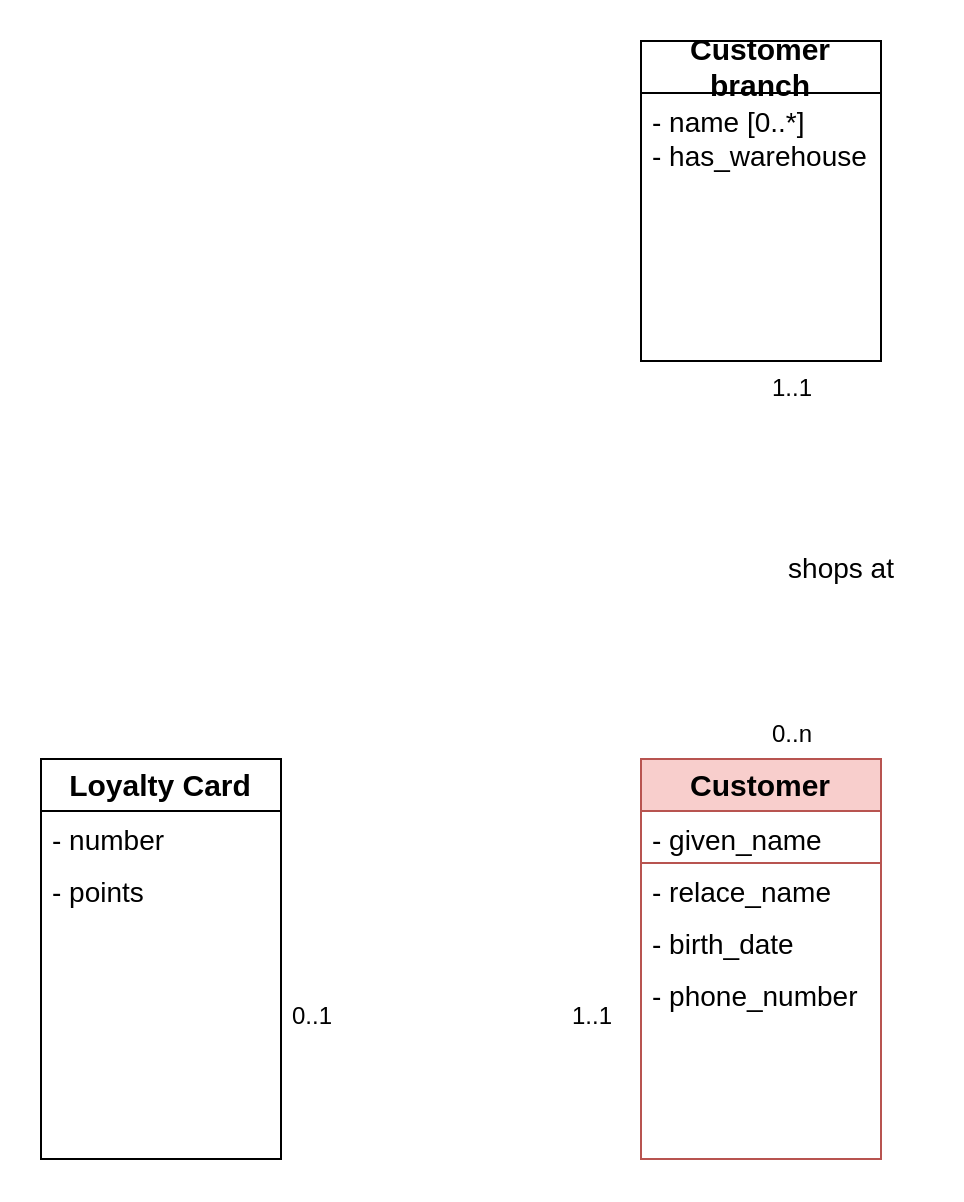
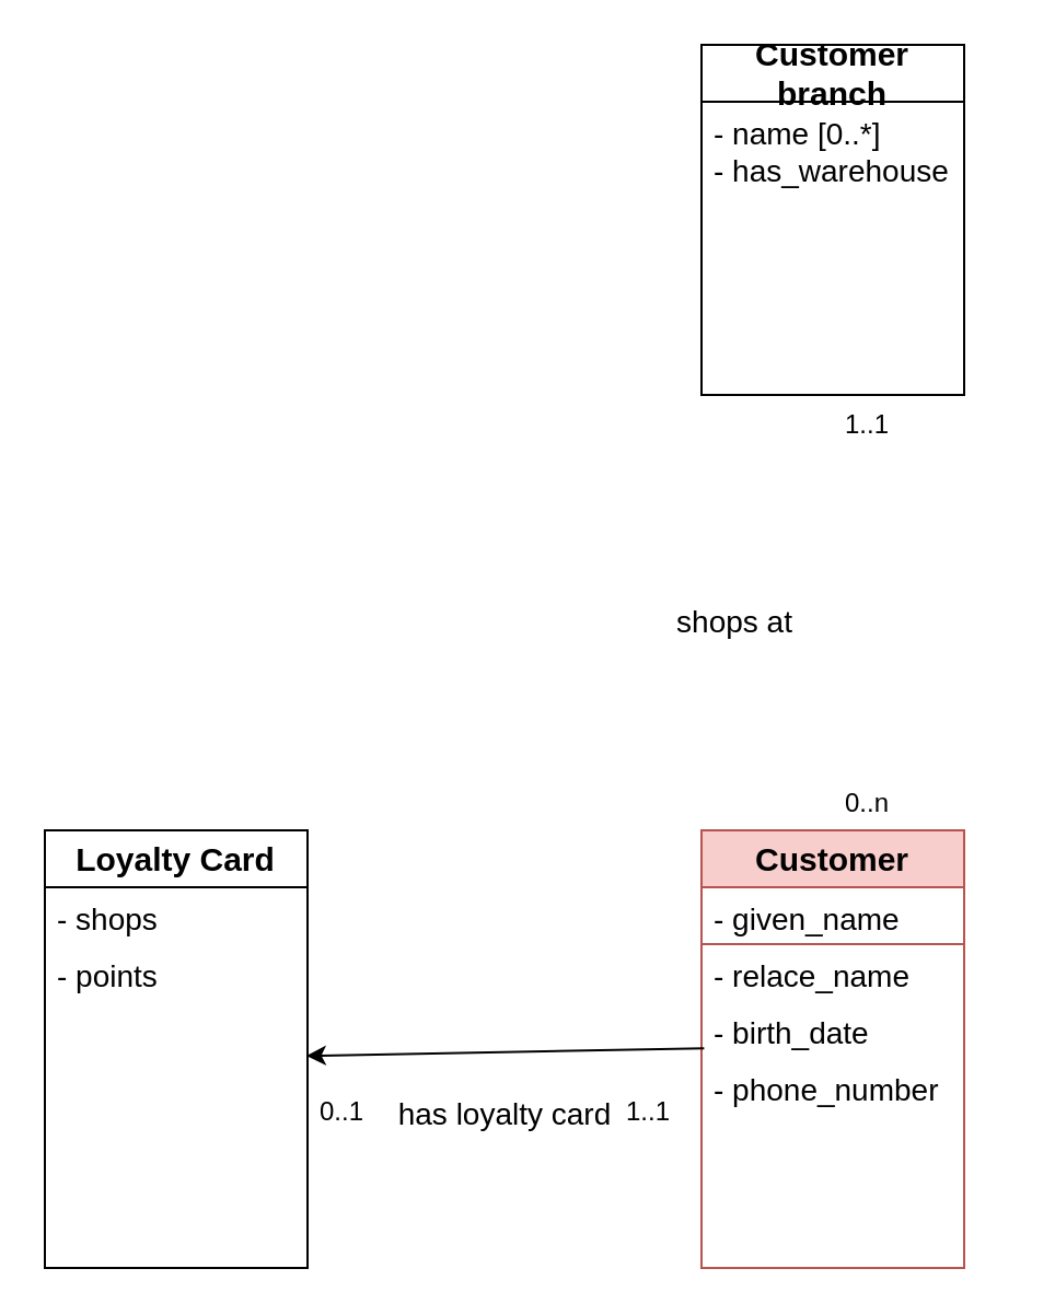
- <mxCell id="11" value="shops at" style="text;align=center;fontStyle=0;verticalAlign=middle;spacingLeft=3;spacingRight=3;strokeColor=none;rotatable=0;points=[[0,0.5],[1,0.5]];portConstraint=eastwest;html=1;fontSize=14;" vertex="1" parent="1"><mxGeometry x="380" y="271" width="80" height="26" as="geometry" /></mxCell>
+ <mxCell id="11" value="shops at" style="text;align=center;fontStyle=0;verticalAlign=middle;spacingLeft=3;spacingRight=3;strokeColor=none;rotatable=0;points=[[0,0.5],[1,0.5]];portConstraint=eastwest;html=1;fontSize=14;" vertex="1" parent="1"><mxGeometry x="295" y="271" width="80" height="26" as="geometry" /></mxCell>
- <mxCell id="13" value="-&amp;nbsp;number" style="text;strokeColor=none;fillColor=none;align=left;verticalAlign=top;spacingLeft=4;spacingRight=4;overflow=hidden;rotatable=0;points=[[0,0.5],[1,0.5]];portConstraint=eastwest;whiteSpace=wrap;html=1;fontSize=14;" vertex="1" parent="12"><mxGeometry y="26" width="120" height="26" as="geometry" /></mxCell>
+ <mxCell id="13" value="-&amp;nbsp;shops" style="text;strokeColor=none;fillColor=none;align=left;verticalAlign=top;spacingLeft=4;spacingRight=4;overflow=hidden;rotatable=0;points=[[0,0.5],[1,0.5]];portConstraint=eastwest;whiteSpace=wrap;html=1;fontSize=14;" vertex="1" parent="12"><mxGeometry y="26" width="120" height="26" as="geometry" /></mxCell>
+ <mxCell id="18" value="" style="endArrow=classic;html=1;rounded=0;entryX=0.995;entryY=0.345;entryDx=0;entryDy=0;entryPerimeter=0;exitX=0.01;exitY=-0.046;exitDx=0;exitDy=0;exitPerimeter=0;" edge="1" parent="1" source="8" target="14"><mxGeometry width="50" height="50" relative="1" as="geometry"><mxPoint x="266" y="427" as="sourcePoint" /><mxPoint x="289" y="456" as="targetPoint" /></mxGeometry></mxCell>
+ <mxCell id="17" value="has&amp;nbsp;loyalty card" style="text;align=center;fontStyle=0;verticalAlign=middle;spacingLeft=3;spacingRight=3;strokeColor=none;rotatable=0;points=[[0,0.5],[1,0.5]];portConstraint=eastwest;html=1;fontSize=14;" vertex="1" parent="1"><mxGeometry x="190" y="496" width="80" height="26" as="geometry" /></mxCell>
